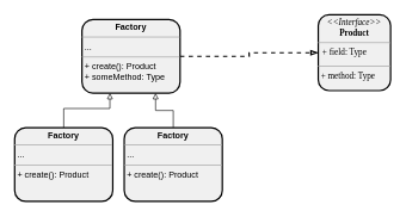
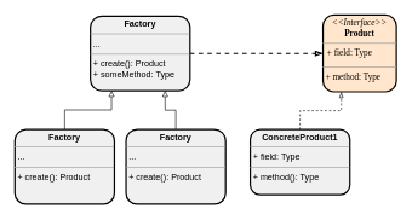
- <mxCell id="2" value="&lt;p style=&quot;margin: 0px ; margin-top: 4px ; text-align: center&quot;&gt;&lt;i&gt;&amp;lt;&amp;lt;Interface&amp;gt;&amp;gt;&lt;/i&gt;&lt;br&gt;&lt;b&gt;Product&lt;/b&gt;&lt;/p&gt;&lt;hr size=&quot;1&quot;&gt;&lt;p style=&quot;margin: 0px ; margin-left: 4px&quot;&gt;&lt;/p&gt;&lt;div&gt;&lt;/div&gt;&amp;nbsp; + field: Type&lt;br&gt;&lt;p&gt;&lt;/p&gt;&lt;hr size=&quot;1&quot;&gt;&lt;p style=&quot;margin: 0px ; margin-left: 4px&quot;&gt;+ method: Type&lt;br&gt;&lt;br&gt;&lt;/p&gt;" style="verticalAlign=top;align=left;overflow=fill;fontSize=12;fontFamily=Ubuntu;html=1;fontColor=#000000;fillColor=#F0F0F0;strokeWidth=2;shadow=0;sketch=0;glass=0;rounded=1;rotation=0;perimeterSpacing=0;strokeColor=#000000;" vertex="1" parent="1"><mxGeometry x="444" y="20" width="101" height="106" as="geometry" /></mxCell>
+ <mxCell id="2" value="&lt;p style=&quot;margin: 0px ; margin-top: 4px ; text-align: center&quot;&gt;&lt;i&gt;&amp;lt;&amp;lt;Interface&amp;gt;&amp;gt;&lt;/i&gt;&lt;br&gt;&lt;b&gt;Product&lt;/b&gt;&lt;/p&gt;&lt;hr size=&quot;1&quot;&gt;&lt;p style=&quot;margin: 0px ; margin-left: 4px&quot;&gt;&lt;/p&gt;&lt;div&gt;&lt;/div&gt;&amp;nbsp; + field: Type&lt;br&gt;&lt;p&gt;&lt;/p&gt;&lt;hr size=&quot;1&quot;&gt;&lt;p style=&quot;margin: 0px ; margin-left: 4px&quot;&gt;+ method: Type&lt;br&gt;&lt;br&gt;&lt;/p&gt;" style="verticalAlign=top;align=left;overflow=fill;fontSize=12;fontFamily=Ubuntu;html=1;fontColor=#000000;fillColor=#ffe6cc;strokeWidth=2;shadow=0;sketch=0;glass=0;rounded=1;rotation=0;perimeterSpacing=0;strokeColor=#000000;" vertex="1" parent="1"><mxGeometry x="444" y="20" width="101" height="106" as="geometry" /></mxCell>
- <mxCell id="6" value="&lt;p style=&quot;margin: 0px ; margin-top: 4px ; text-align: center&quot;&gt;&lt;b&gt;Factory&lt;/b&gt;&lt;/p&gt;&lt;hr size=&quot;1&quot;&gt;&lt;p style=&quot;margin: 0px ; margin-left: 4px&quot;&gt;...&lt;/p&gt;&lt;hr size=&quot;1&quot;&gt;&lt;p style=&quot;margin: 0px ; margin-left: 4px&quot;&gt;+ create(): Product&lt;/p&gt;&lt;p style=&quot;margin: 0px ; margin-left: 4px&quot;&gt;+ someMethod: Type&lt;/p&gt;" style="verticalAlign=top;align=left;overflow=fill;fontSize=12;fontFamily=Helvetica;html=1;rounded=1;shadow=0;glass=0;labelBackgroundColor=none;sketch=0;fontColor=#000000;strokeColor=#000000;strokeWidth=2;fillColor=#F0F0F0;gradientColor=none;" vertex="1" parent="1"><mxGeometry x="114" y="26.5" width="137" height="103" as="geometry" /></mxCell>
+ <mxCell id="6" value="&lt;p style=&quot;margin: 0px ; margin-top: 4px ; text-align: center&quot;&gt;&lt;b&gt;Factory&lt;/b&gt;&lt;/p&gt;&lt;hr size=&quot;1&quot;&gt;&lt;p style=&quot;margin: 0px ; margin-left: 4px&quot;&gt;...&lt;/p&gt;&lt;hr size=&quot;1&quot;&gt;&lt;p style=&quot;margin: 0px ; margin-left: 4px&quot;&gt;+ create(): Product&lt;/p&gt;&lt;p style=&quot;margin: 0px ; margin-left: 4px&quot;&gt;+ someMethod: Type&lt;/p&gt;" style="verticalAlign=top;align=left;overflow=fill;fontSize=12;fontFamily=Helvetica;html=1;rounded=1;shadow=0;glass=0;labelBackgroundColor=none;sketch=0;fontColor=#000000;strokeColor=#000000;strokeWidth=2;fillColor=#F0F0F0;gradientColor=none;" vertex="1" parent="1"><mxGeometry x="124" y="21.5" width="137" height="103" as="geometry" /></mxCell>
+ <mxCell id="3" style="edgeStyle=orthogonalEdgeStyle;rounded=0;orthogonalLoop=1;jettySize=auto;html=1;exitX=0.5;exitY=0;exitDx=0;exitDy=0;entryX=0.25;entryY=1;entryDx=0;entryDy=0;dashed=1;fontFamily=Ubuntu;fontColor=#000000;endArrow=blockThin;endFill=0;strokeColor=#000000;strokeWidth=1;" edge="1" parent="1" source="4" target="2"><mxGeometry relative="1" as="geometry" /></mxCell>
+ <mxCell id="4" value="&lt;p style=&quot;margin: 0px ; margin-top: 4px ; text-align: center&quot;&gt;&lt;b&gt;ConcreteProduct1&lt;/b&gt;&lt;/p&gt;&lt;hr size=&quot;1&quot;&gt;&lt;p style=&quot;margin: 0px ; margin-left: 4px&quot;&gt;+ field: Type&lt;/p&gt;&lt;hr size=&quot;1&quot;&gt;&lt;p style=&quot;margin: 0px ; margin-left: 4px&quot;&gt;+ method(): Type&lt;/p&gt;" style="verticalAlign=top;align=left;overflow=fill;fontSize=12;fontFamily=Helvetica;html=1;rounded=1;shadow=0;glass=0;labelBackgroundColor=none;sketch=0;fontColor=#000000;strokeColor=#000000;strokeWidth=2;fillColor=#F0F0F0;gradientColor=none;" vertex="1" parent="1"><mxGeometry x="344" y="178" width="137" height="90" as="geometry" /></mxCell>
